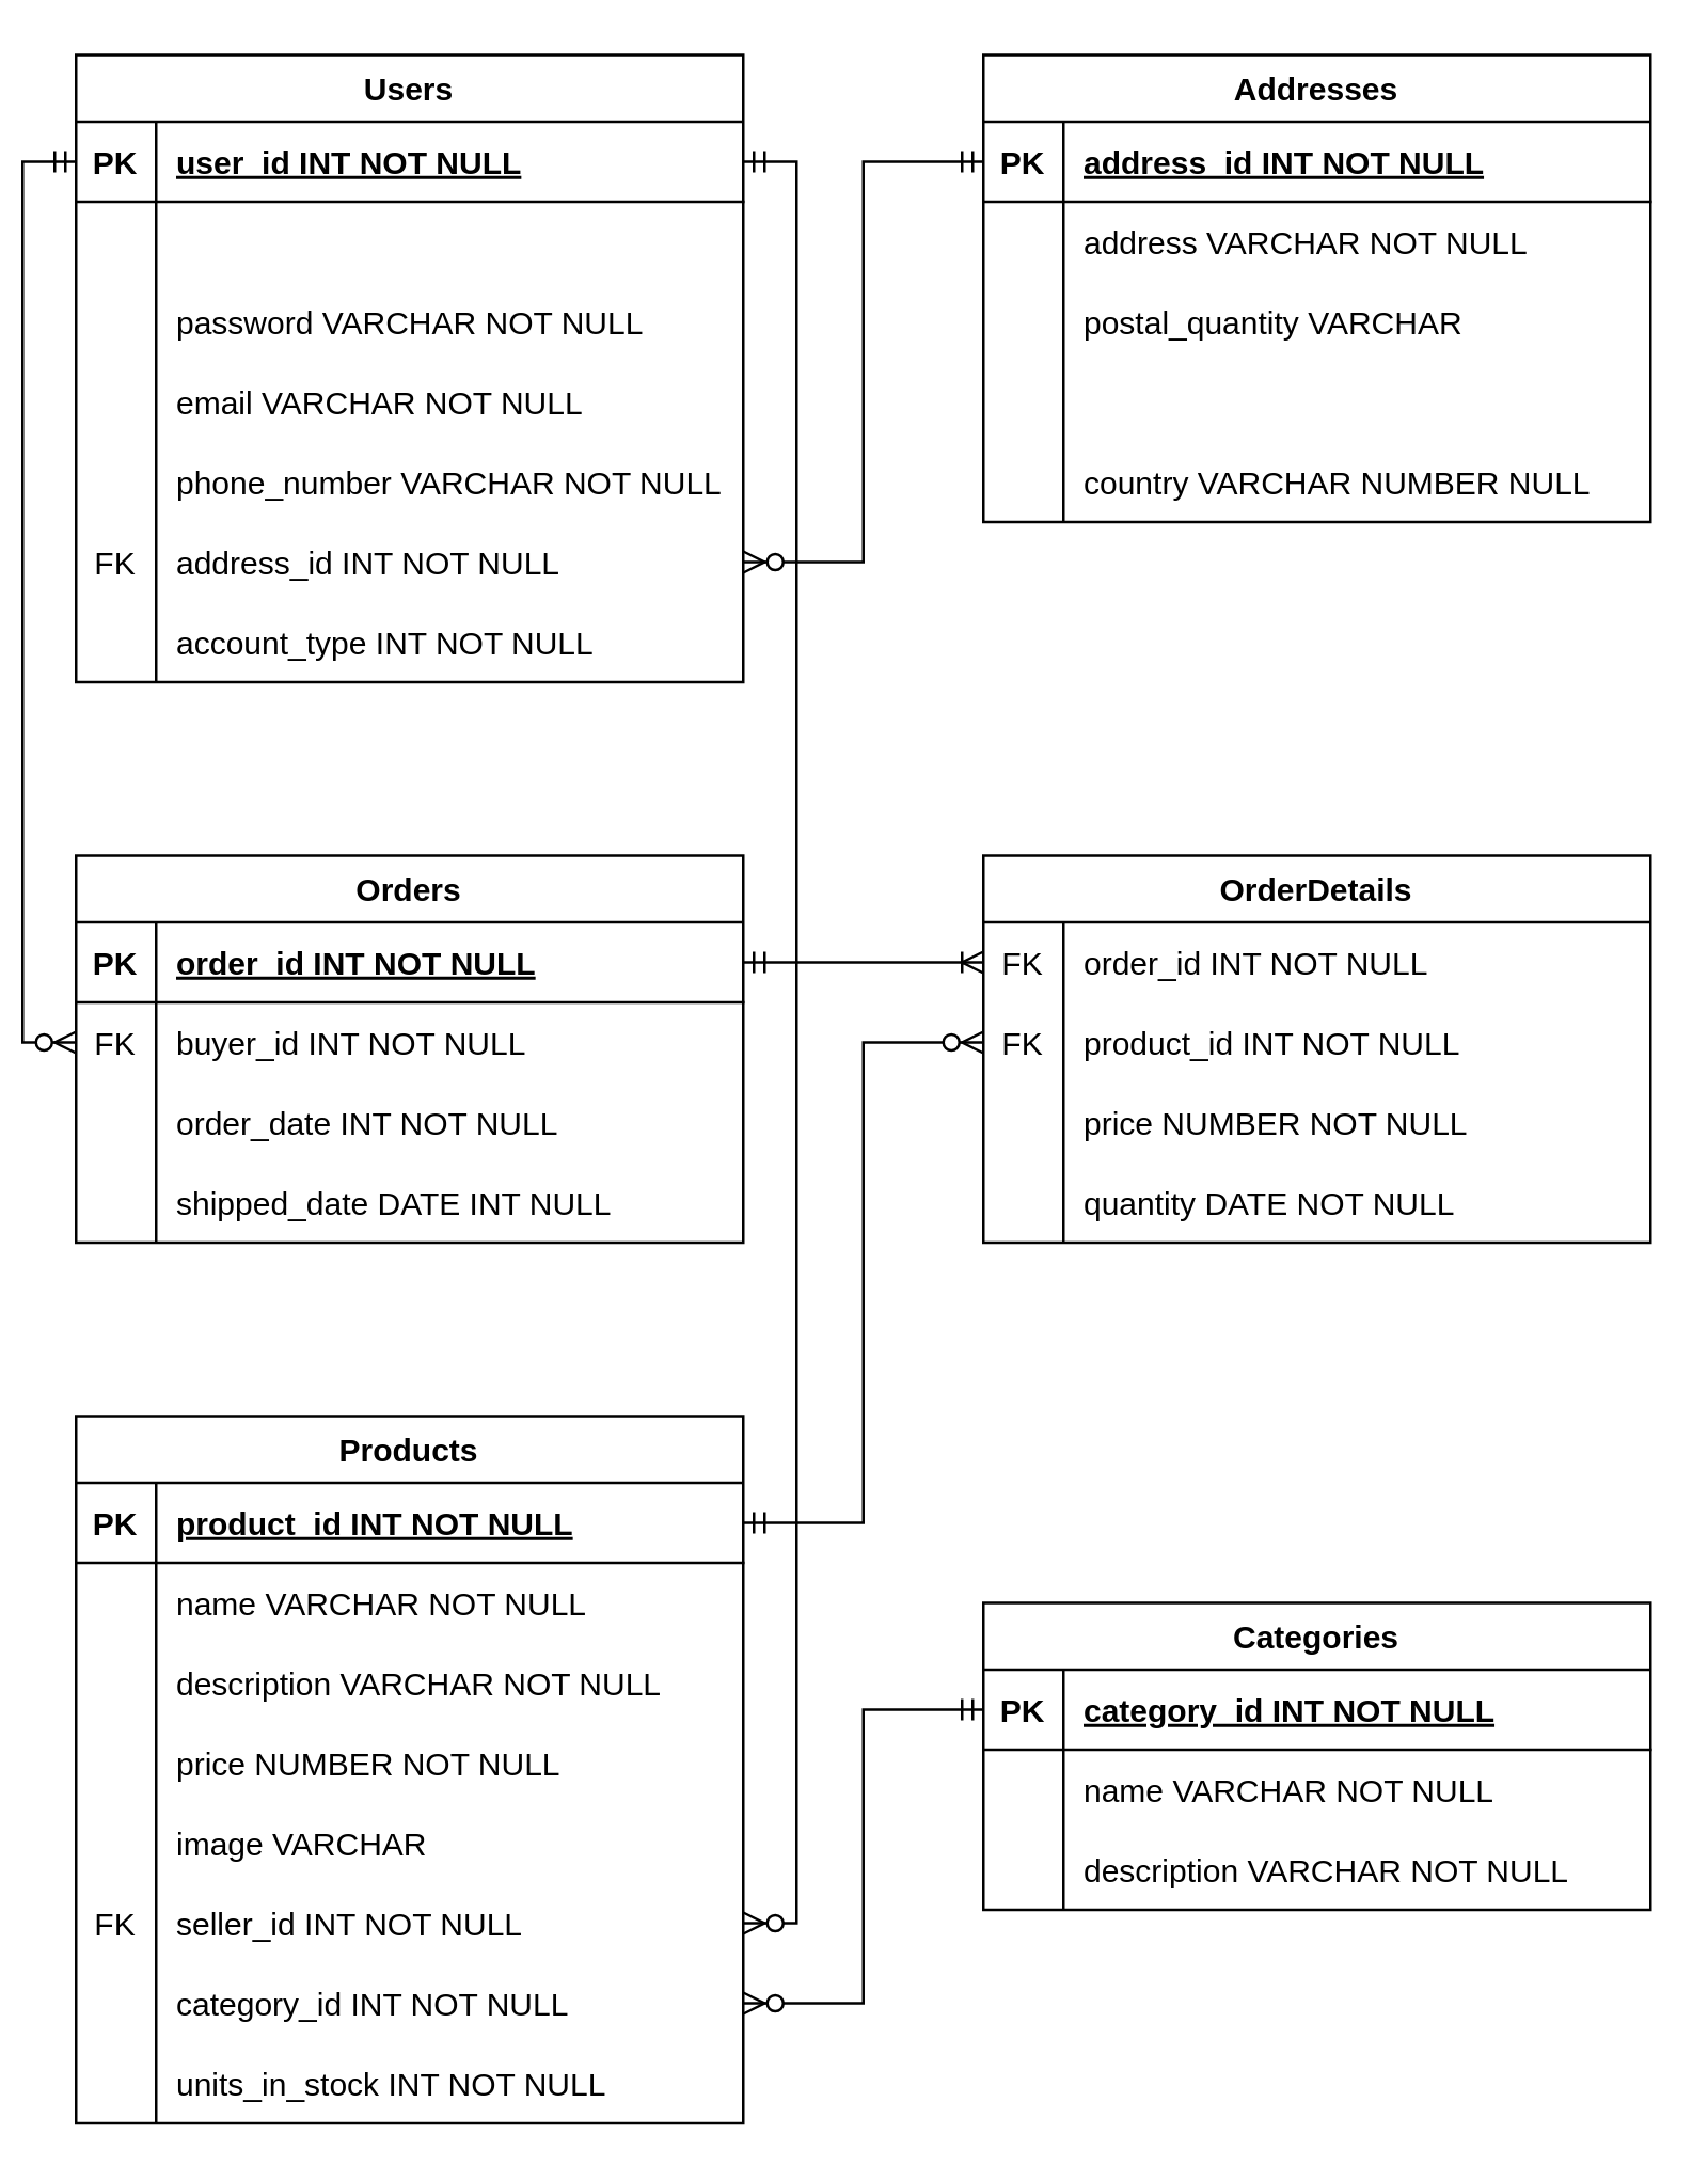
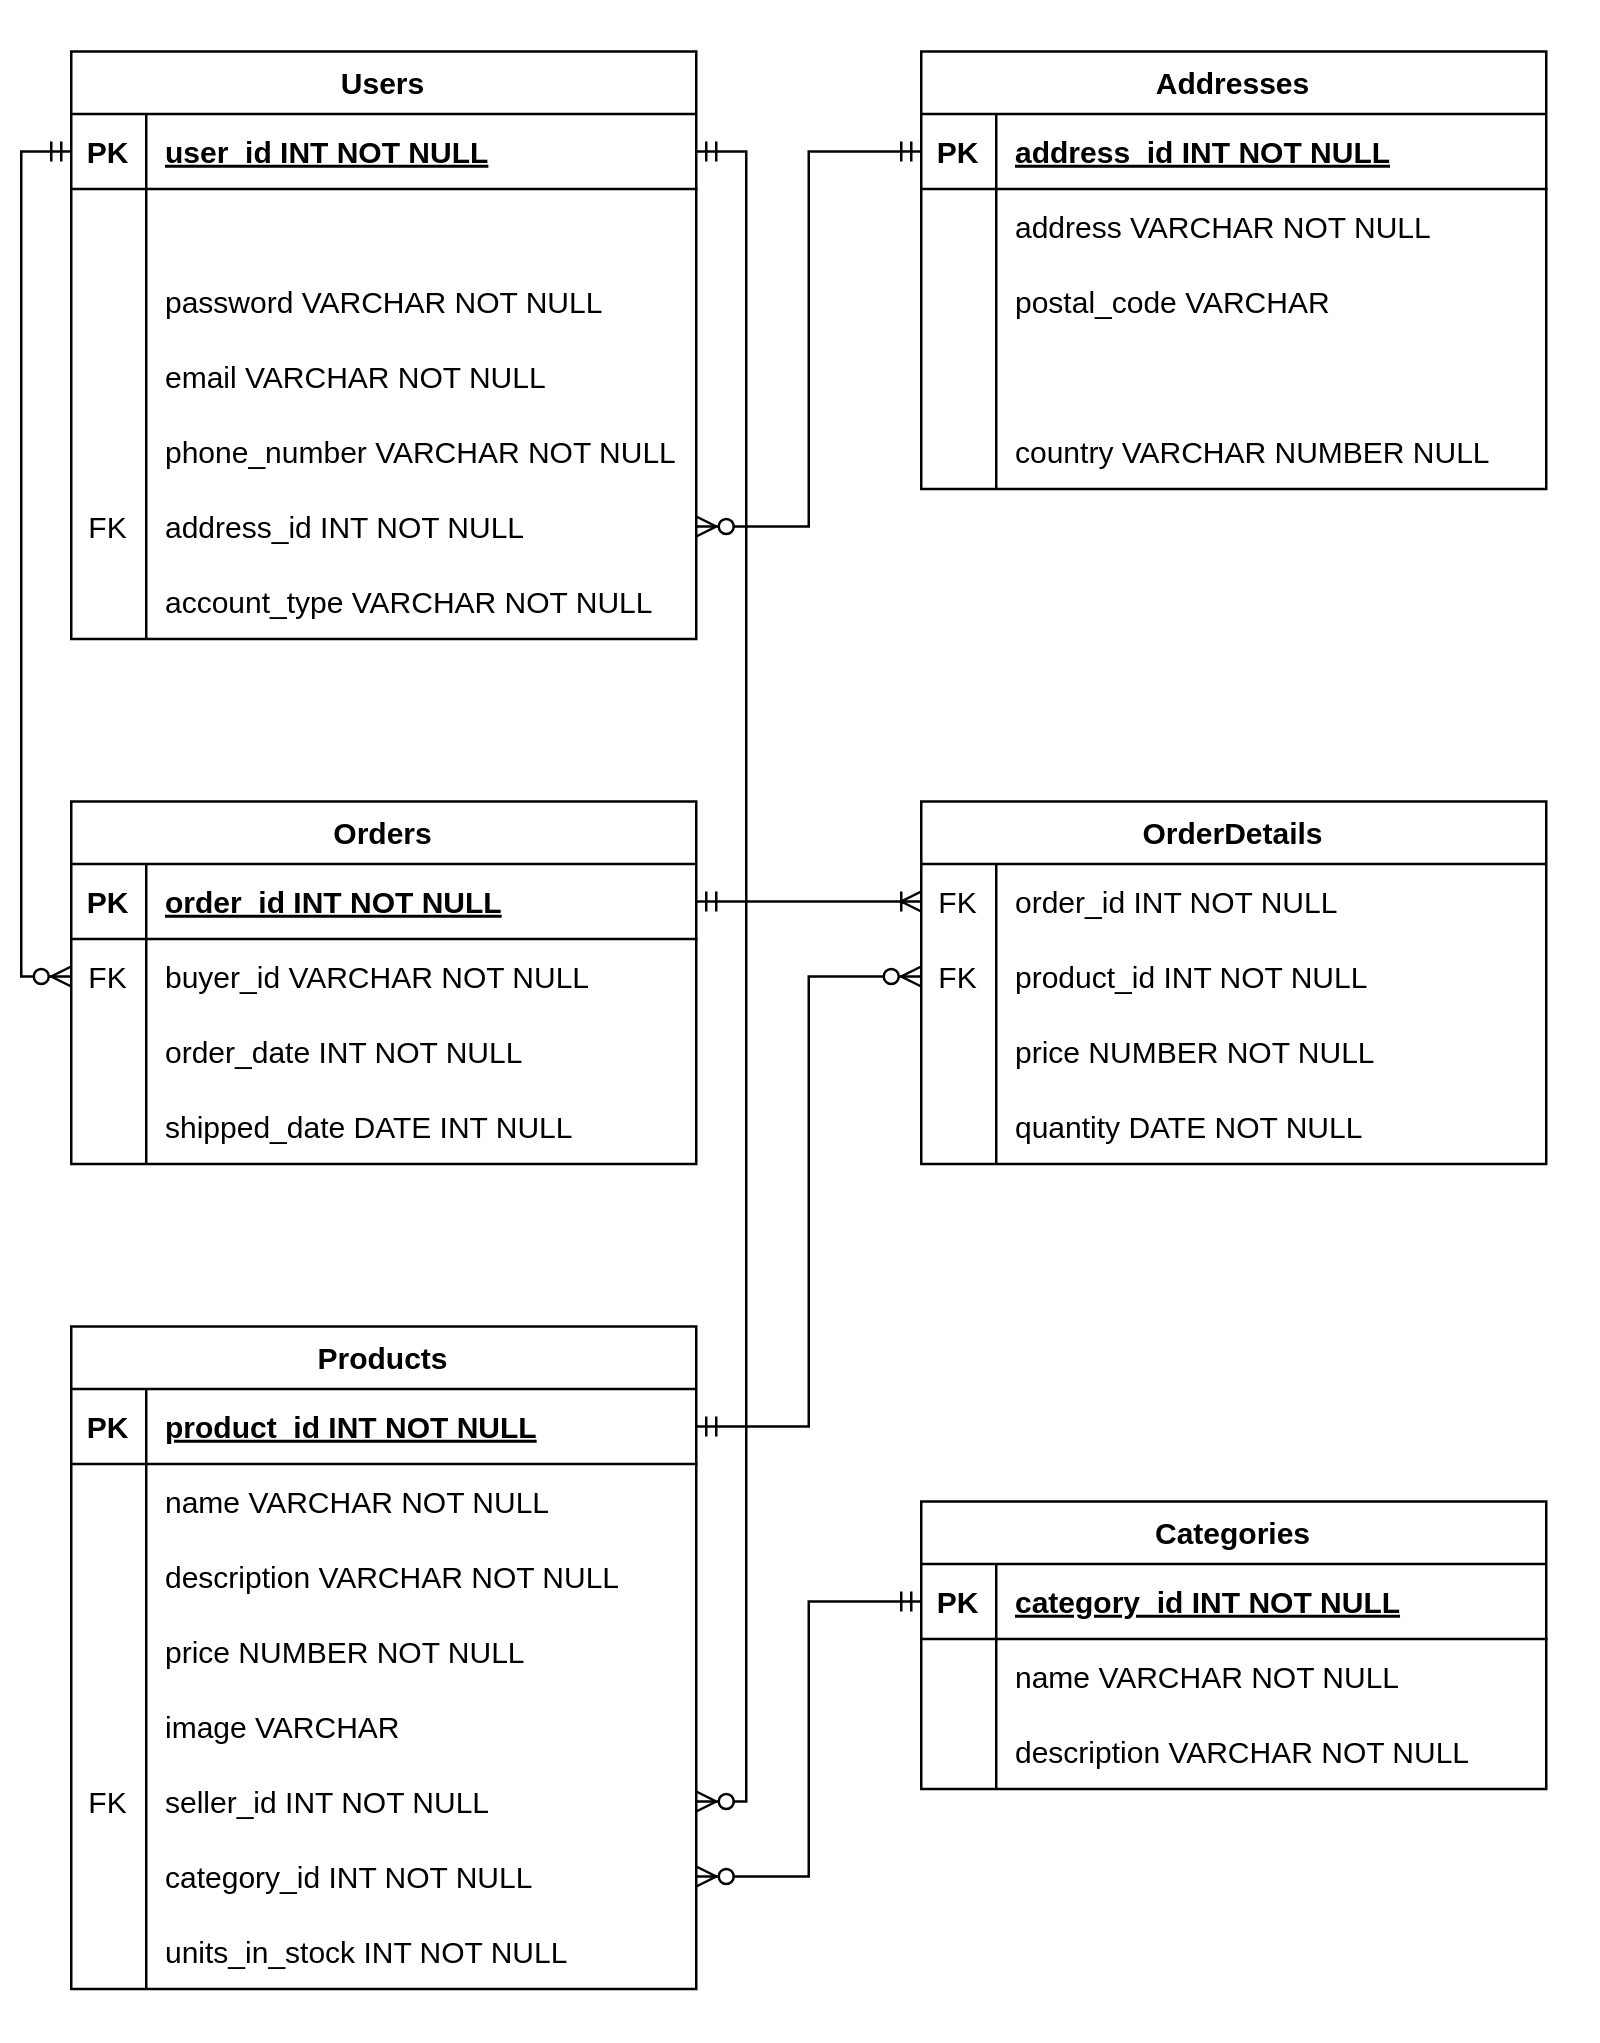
- <mxCell id="11" value="postal_quantity VARCHAR" style="shape=partialRectangle;overflow=hidden;connectable=0;fillColor=none;top=0;left=0;bottom=0;right=0;align=left;spacingLeft=6;" vertex="1" parent="9"><mxGeometry x="30" width="220" height="30" as="geometry" /></mxCell>
+ <mxCell id="11" value="postal_code VARCHAR" style="shape=partialRectangle;overflow=hidden;connectable=0;fillColor=none;top=0;left=0;bottom=0;right=0;align=left;spacingLeft=6;" vertex="1" parent="9"><mxGeometry x="30" width="220" height="30" as="geometry" /></mxCell>
- <mxCell id="37" value="account_type INT NOT NULL" style="shape=partialRectangle;overflow=hidden;connectable=0;fillColor=none;top=0;left=0;bottom=0;right=0;align=left;spacingLeft=6;" vertex="1" parent="35"><mxGeometry x="30" width="220" height="30" as="geometry" /></mxCell>
+ <mxCell id="37" value="account_type VARCHAR NOT NULL" style="shape=partialRectangle;overflow=hidden;connectable=0;fillColor=none;top=0;left=0;bottom=0;right=0;align=left;spacingLeft=6;" vertex="1" parent="35"><mxGeometry x="30" width="220" height="30" as="geometry" /></mxCell>
- <mxCell id="58" value="buyer_id INT NOT NULL" style="shape=partialRectangle;overflow=hidden;connectable=0;fillColor=none;top=0;left=0;bottom=0;right=0;align=left;spacingLeft=6;" vertex="1" parent="56"><mxGeometry x="30" width="220" height="30" as="geometry" /></mxCell>
+ <mxCell id="58" value="buyer_id VARCHAR NOT NULL" style="shape=partialRectangle;overflow=hidden;connectable=0;fillColor=none;top=0;left=0;bottom=0;right=0;align=left;spacingLeft=6;" vertex="1" parent="56"><mxGeometry x="30" width="220" height="30" as="geometry" /></mxCell>
